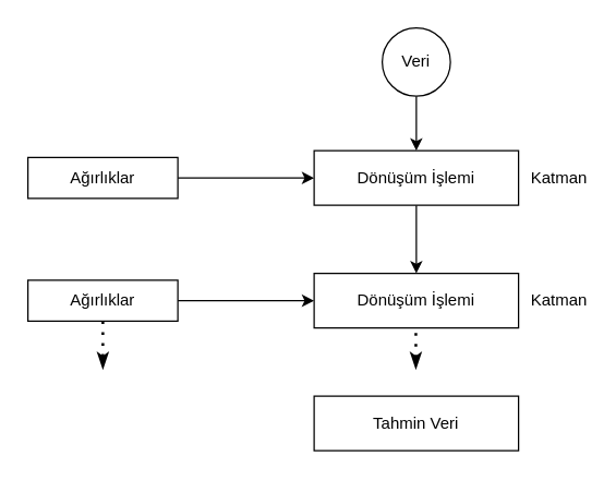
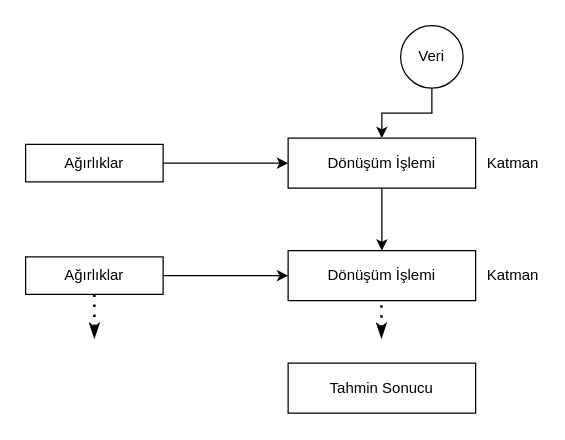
- <mxCell id="7" value="Veri" style="ellipse;whiteSpace=wrap;html=1;aspect=fixed;" vertex="1" parent="1"><mxGeometry x="280" y="20" width="50" height="50" as="geometry" /></mxCell>
+ <mxCell id="7" value="Veri" style="ellipse;whiteSpace=wrap;html=1;aspect=fixed;" vertex="1" parent="1"><mxGeometry x="320" y="20" width="50" height="50" as="geometry" /></mxCell>
- <mxCell id="15" value="Tahmin Veri" style="rounded=0;whiteSpace=wrap;html=1;" vertex="1" parent="1"><mxGeometry x="230" y="290" width="150" height="40" as="geometry" /></mxCell>
+ <mxCell id="15" value="Tahmin Sonucu" style="rounded=0;whiteSpace=wrap;html=1;" vertex="1" parent="1"><mxGeometry x="230" y="290" width="150" height="40" as="geometry" /></mxCell>
